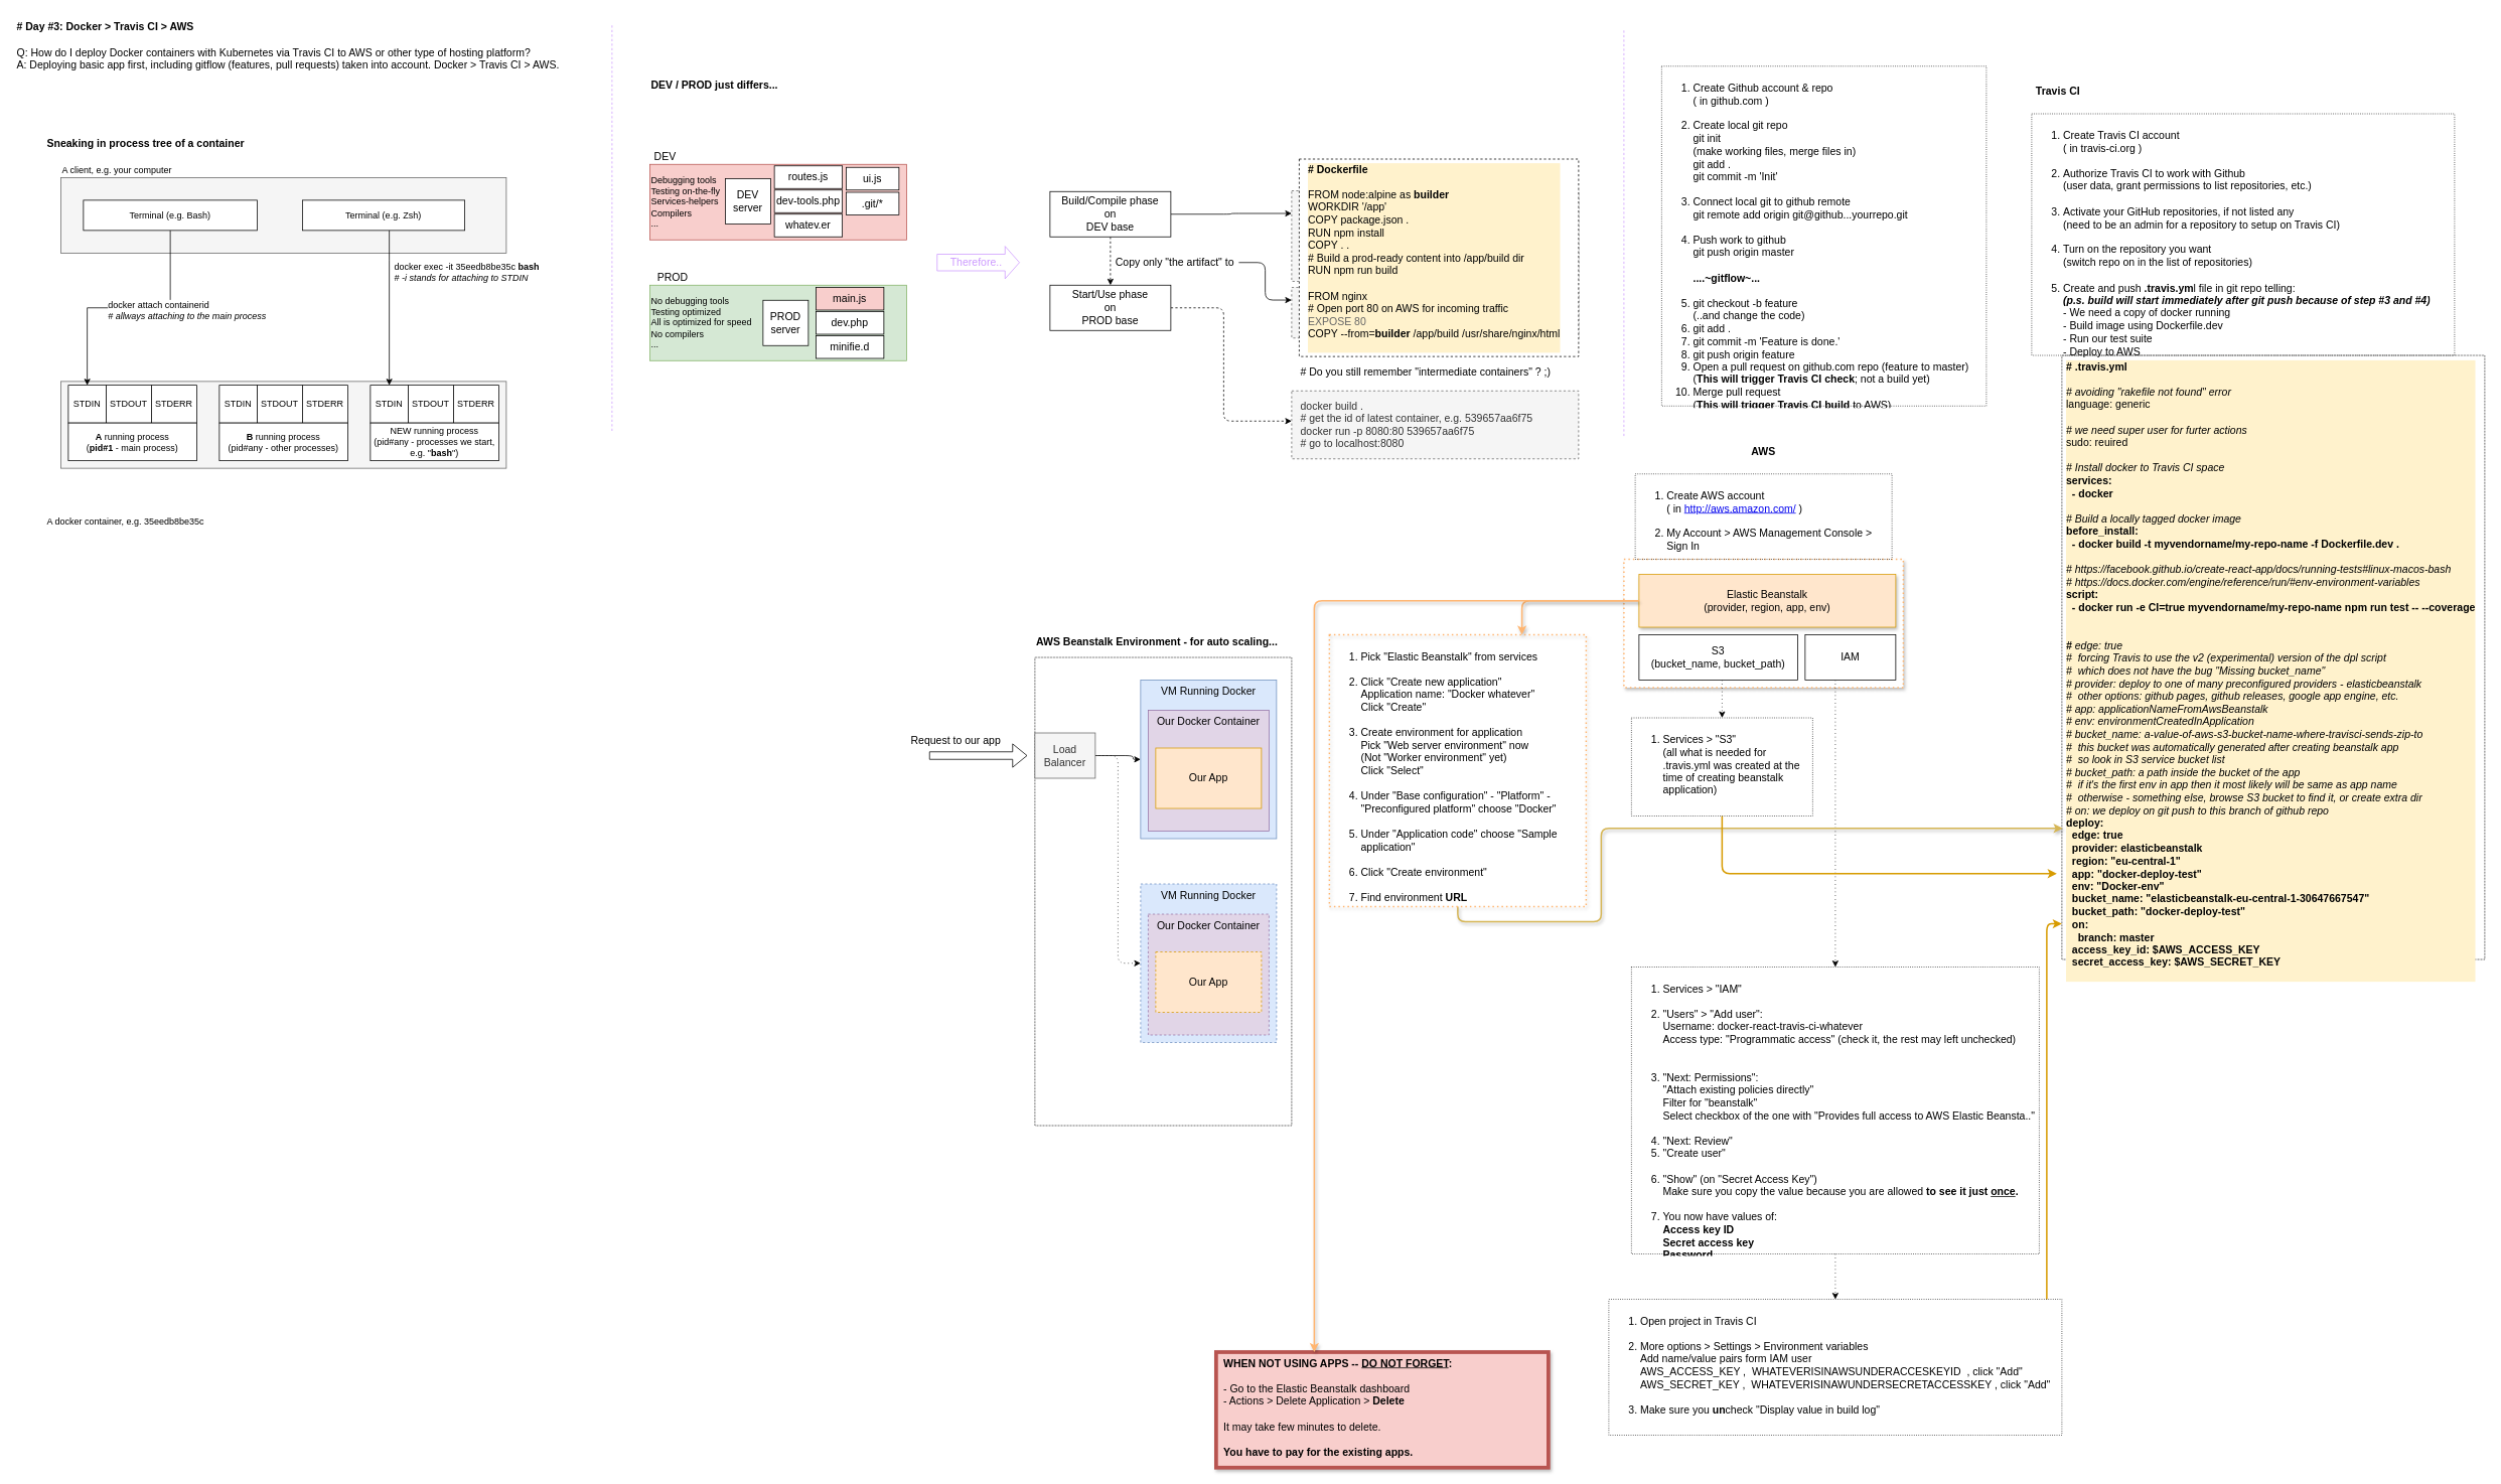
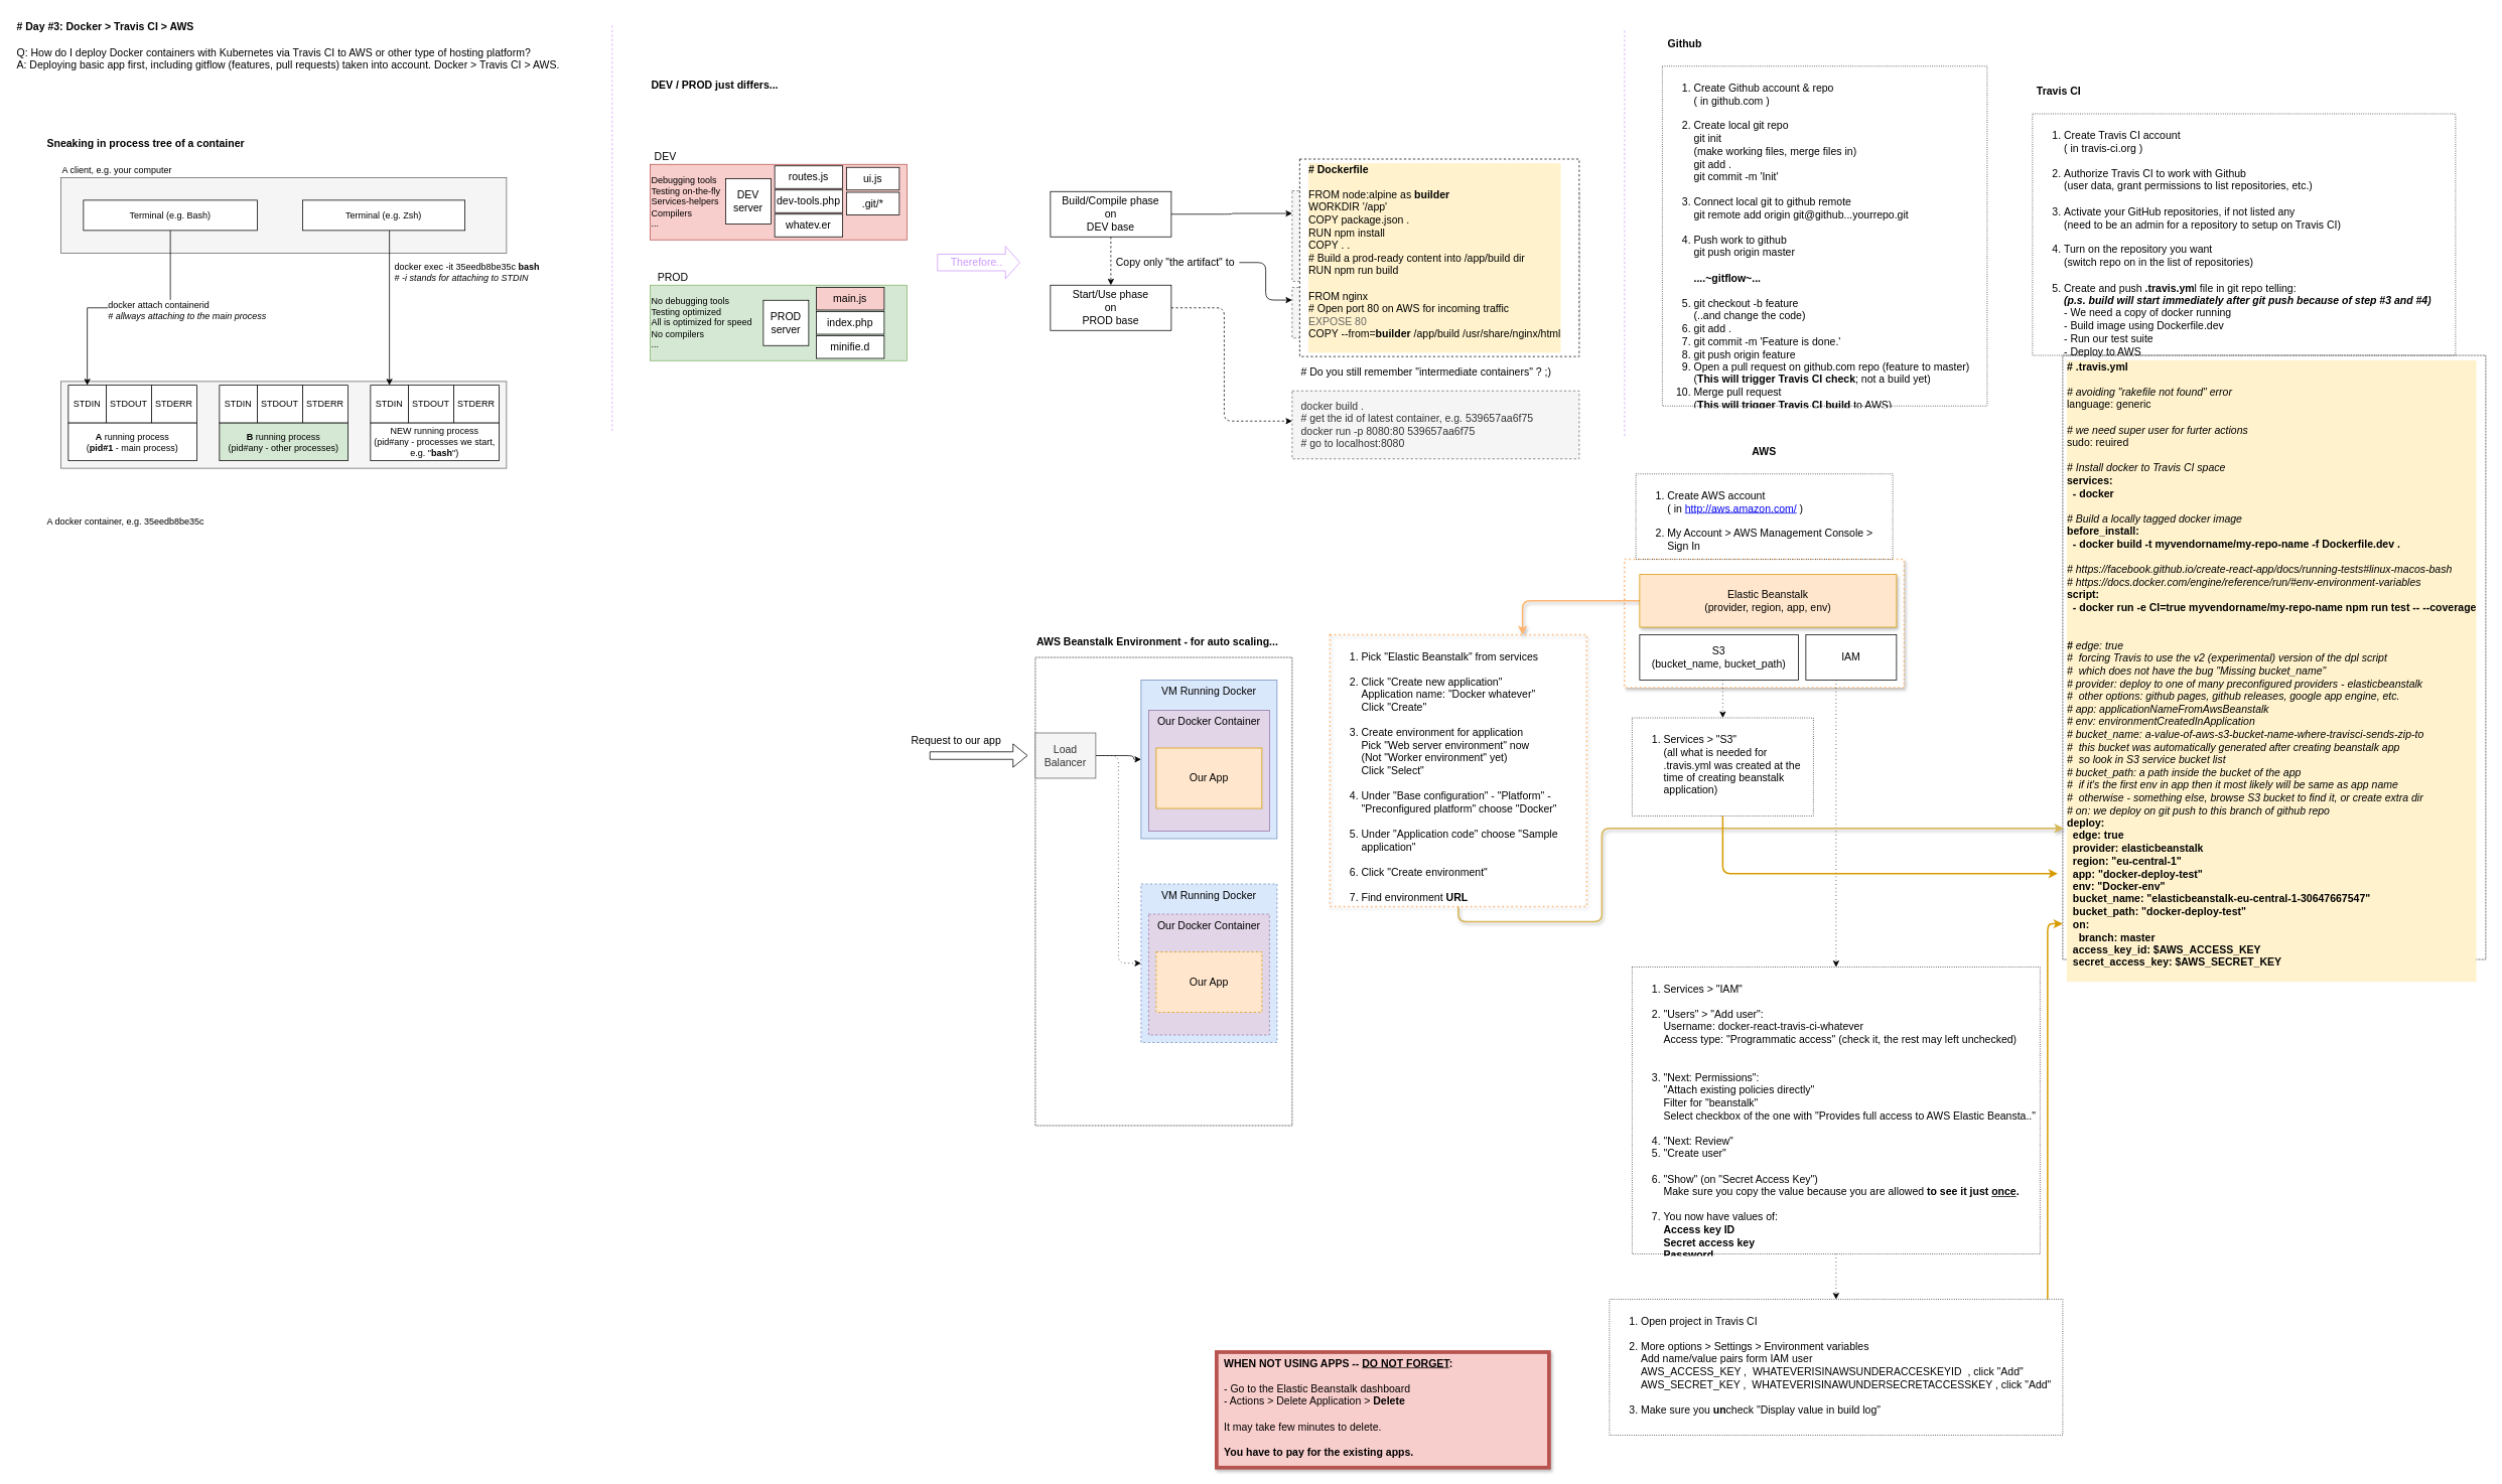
+ <mxCell id="59" value="Github" style="text;html=1;strokeColor=none;fillColor=none;align=center;verticalAlign=middle;whiteSpace=wrap;rounded=0;dashed=1;fontSize=14;fontColor=#000000;fontStyle=1" vertex="1" parent="1"><mxGeometry x="2210" y="47" width="40" height="20" as="geometry" /></mxCell>
- <mxCell id="38" value="dev.php" style="rounded=0;whiteSpace=wrap;html=1;fontSize=14;fontColor=#000000;align=center;" vertex="1" parent="1"><mxGeometry x="1080" y="412" width="90" height="30" as="geometry" /></mxCell>
+ <mxCell id="38" value="index.php" style="rounded=0;whiteSpace=wrap;html=1;fontSize=14;fontColor=#000000;align=center;" vertex="1" parent="1"><mxGeometry x="1080" y="412" width="90" height="30" as="geometry" /></mxCell>
- <mxCell id="19" value="&lt;b&gt;B&lt;/b&gt; running process&lt;br&gt;(pid#any - other processes)" style="rounded=0;whiteSpace=wrap;html=1;" vertex="1" parent="1"><mxGeometry x="290" y="559.5" width="170" height="50" as="geometry" /></mxCell>
+ <mxCell id="19" value="&lt;b&gt;B&lt;/b&gt; running process&lt;br&gt;(pid#any - other processes)" style="rounded=0;whiteSpace=wrap;html=1;fillColor=#d5e8d4;" vertex="1" parent="1"><mxGeometry x="290" y="559.5" width="170" height="50" as="geometry" /></mxCell>
- <mxCell id="92" style="edgeStyle=orthogonalEdgeStyle;rounded=1;orthogonalLoop=1;jettySize=auto;html=1;strokeColor=#FFB570;fontSize=14;fontColor=#000000;shadow=1;strokeWidth=2;exitX=0;exitY=0.5;exitDx=0;exitDy=0;" edge="1" parent="1" source="78" target="91"><mxGeometry relative="1" as="geometry"><mxPoint x="2180" y="805.059" as="sourcePoint" /><mxPoint x="2025" y="850" as="targetPoint" /><Array as="points"><mxPoint x="1740" y="795" /></Array></mxGeometry></mxCell>
